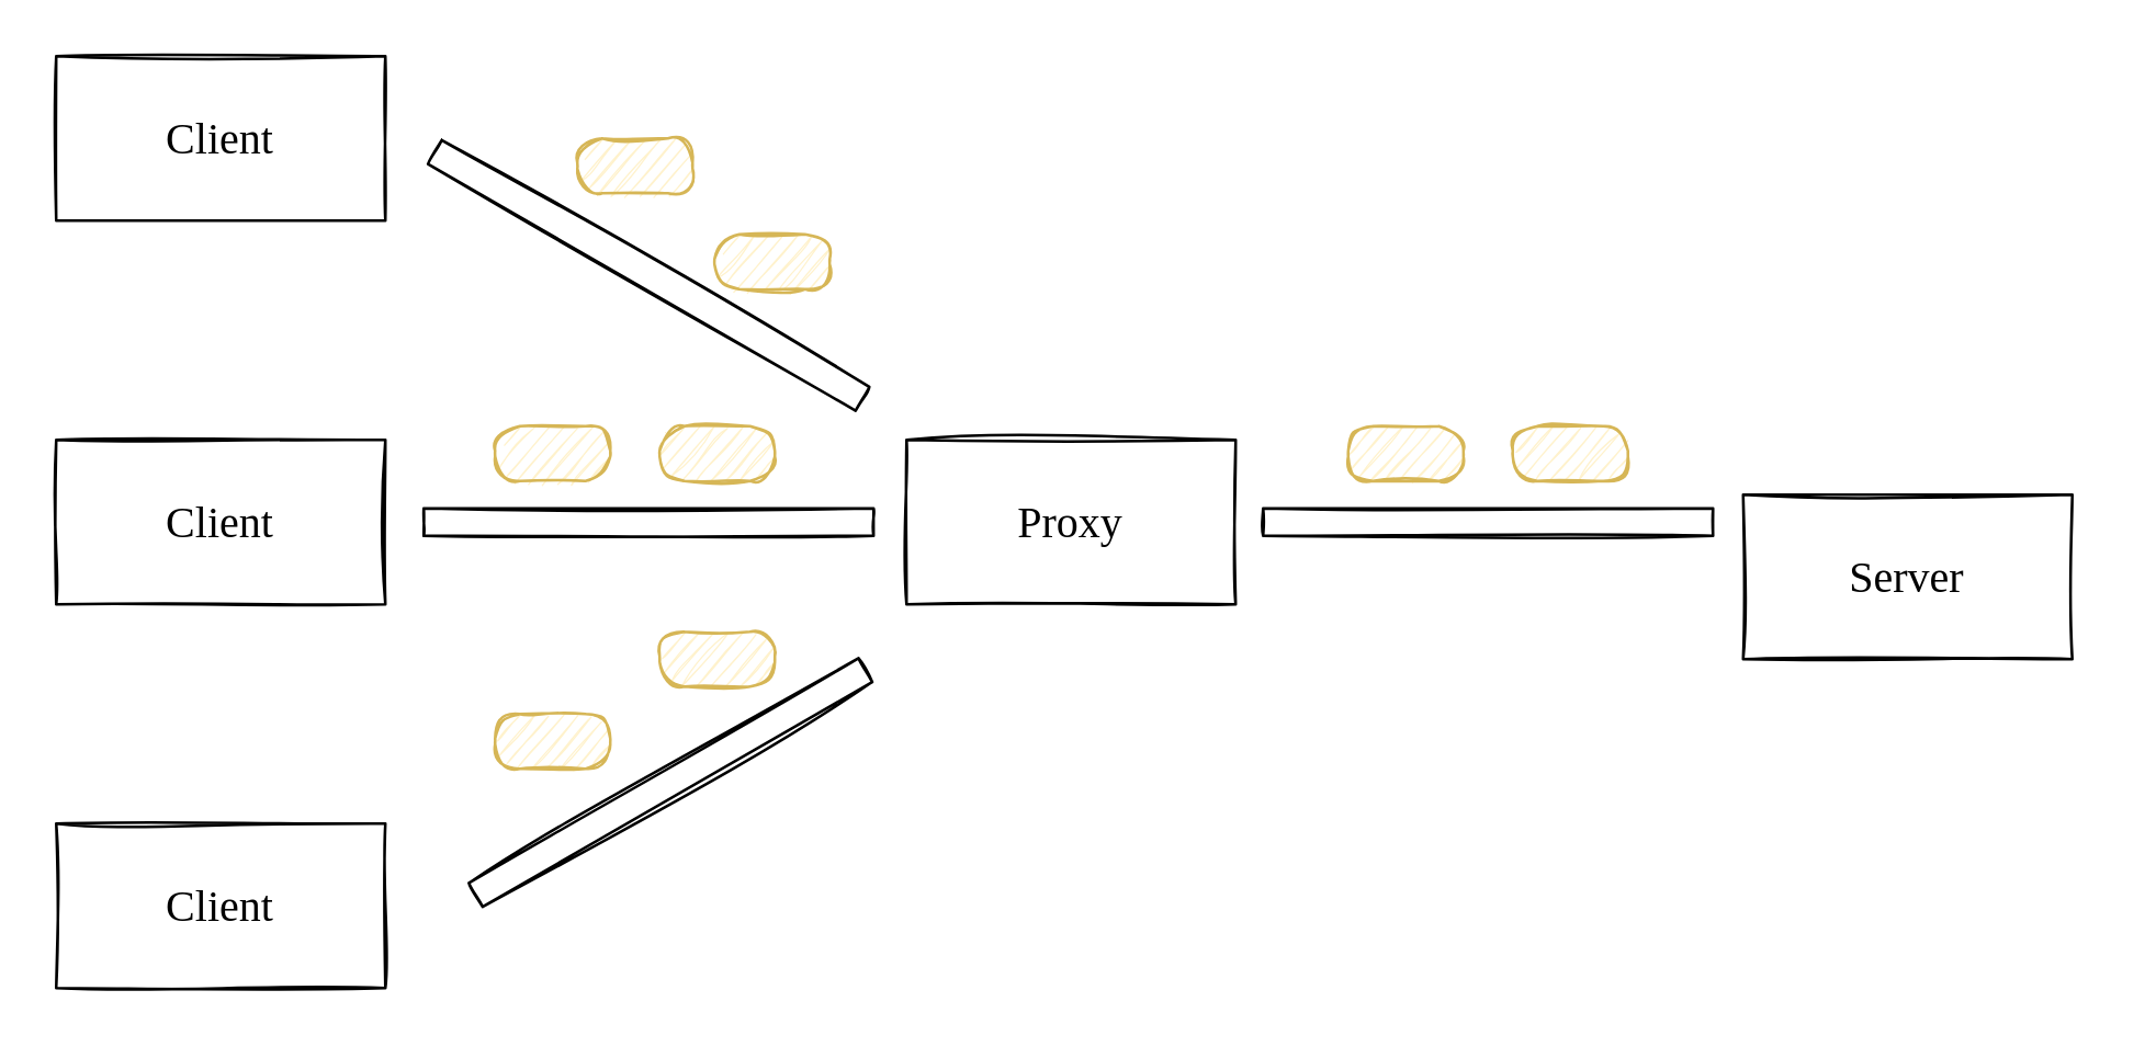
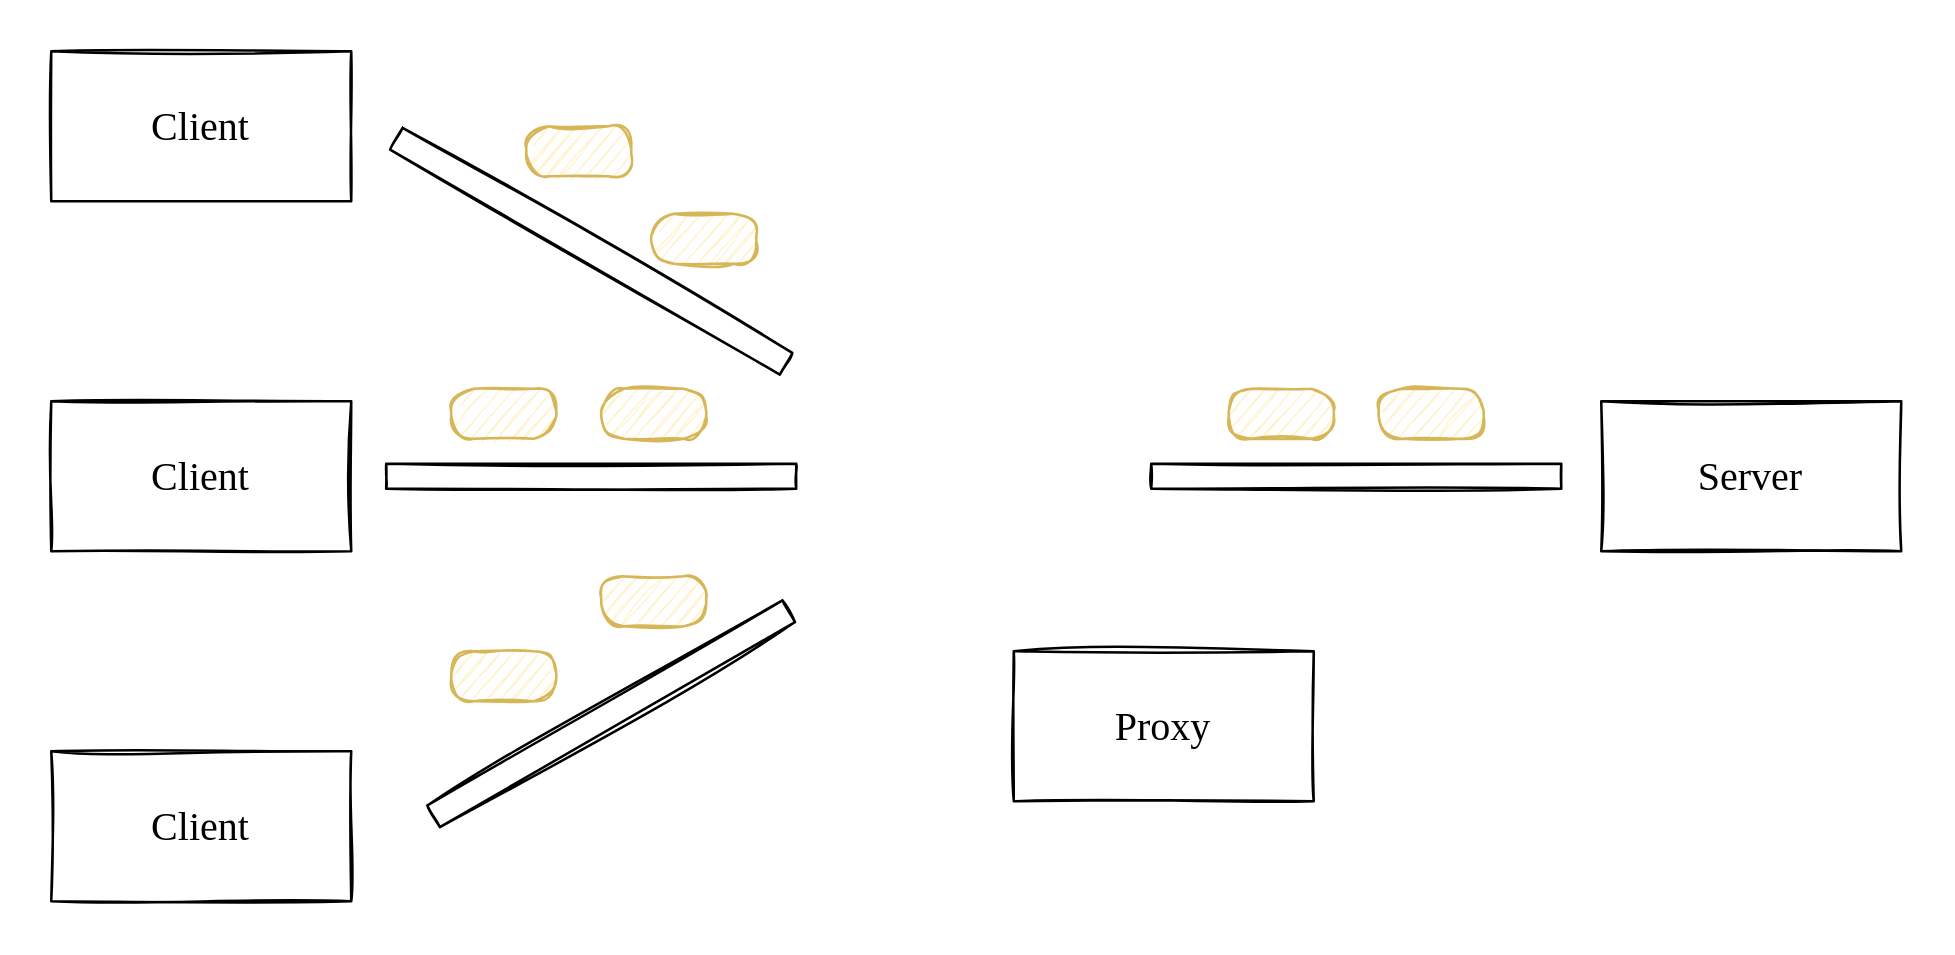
- <mxCell id="2" value="Proxy" style="rounded=0;whiteSpace=wrap;html=1;sketch=1;fontSize=16;fontFamily=Comic Sans MS;" vertex="1" parent="1"><mxGeometry x="330" y="160" width="120" height="60" as="geometry" /></mxCell>
+ <mxCell id="2" value="Proxy" style="rounded=0;whiteSpace=wrap;html=1;sketch=1;fontSize=16;fontFamily=Comic Sans MS;" vertex="1" parent="1"><mxGeometry x="405" y="260" width="120" height="60" as="geometry" /></mxCell>
- <mxCell id="3" value="Server" style="rounded=0;whiteSpace=wrap;html=1;sketch=1;fontFamily=Comic Sans MS;fontSize=16;" vertex="1" parent="1"><mxGeometry x="635" y="180" width="120" height="60" as="geometry" /></mxCell>
+ <mxCell id="3" value="Server" style="rounded=0;whiteSpace=wrap;html=1;sketch=1;fontFamily=Comic Sans MS;fontSize=16;" vertex="1" parent="1"><mxGeometry x="640" y="160" width="120" height="60" as="geometry" /></mxCell>
